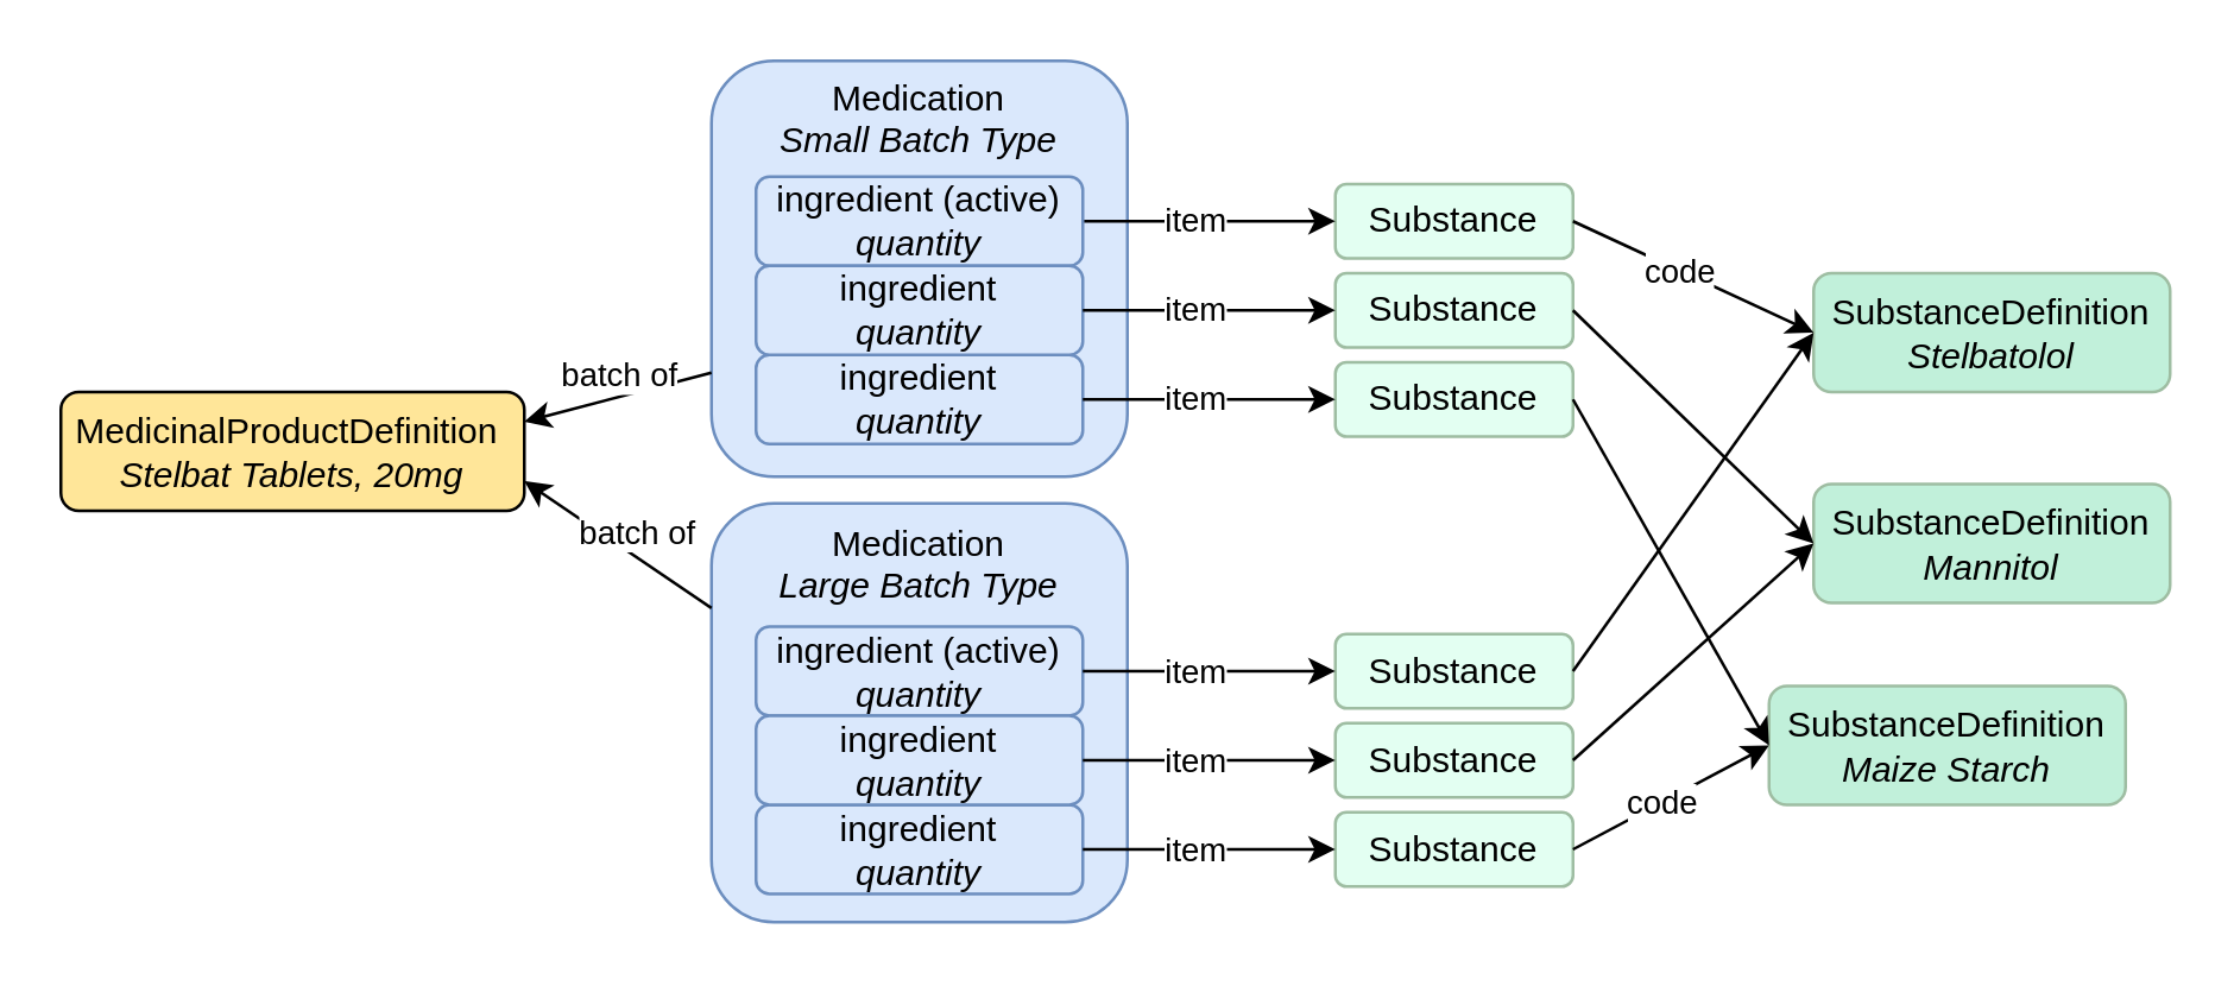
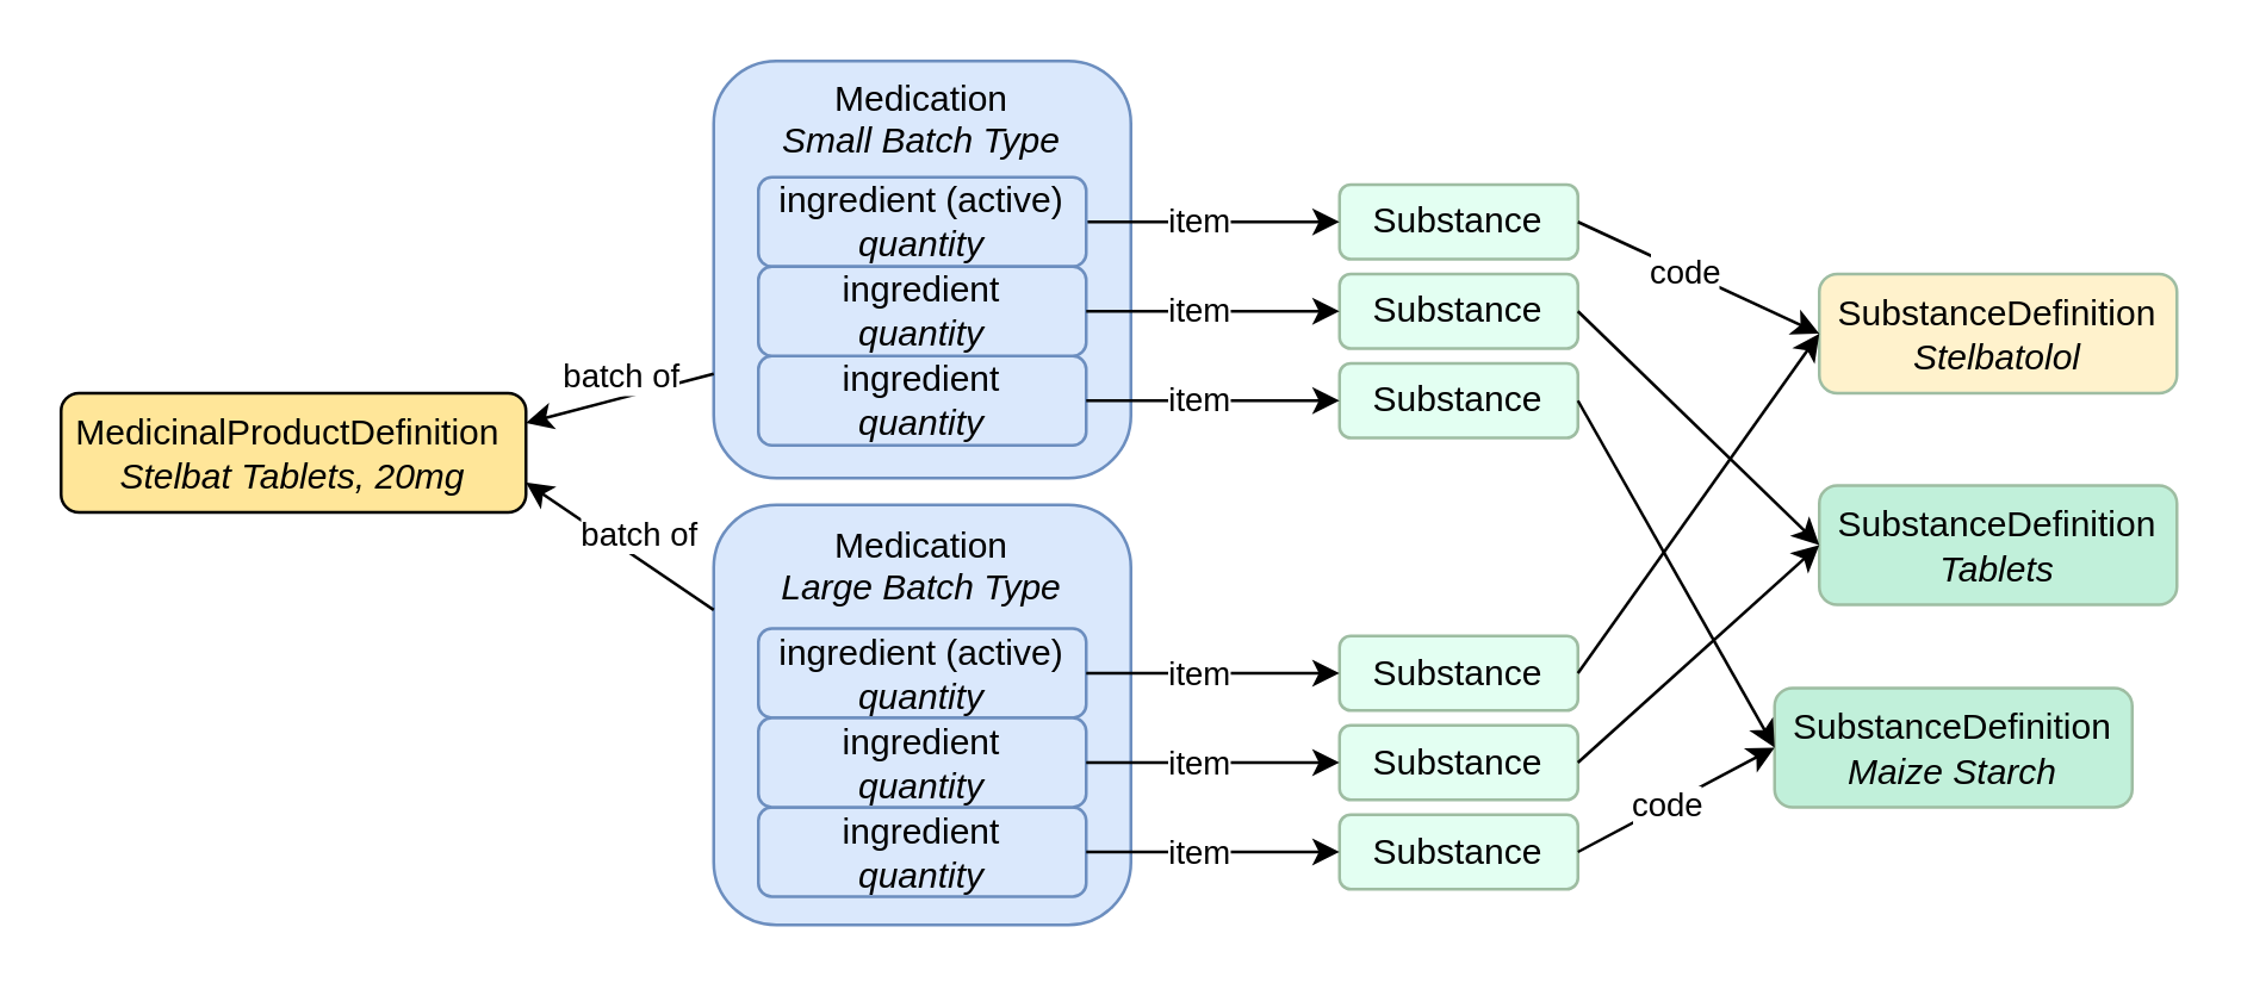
- <mxCell id="4" value="SubstanceDefinition&lt;br&gt;&lt;i style=&quot;border-color: var(--border-color);&quot;&gt;Stelbatolol&lt;/i&gt;" style="rounded=1;whiteSpace=wrap;html=1;fontSize=12;glass=0;strokeWidth=1;shadow=0;fillColor=#c1f0da;strokeColor=#9ebda2;" parent="1" vertex="1"><mxGeometry x="610" y="91.5" width="120" height="40" as="geometry" /></mxCell>
+ <mxCell id="4" value="SubstanceDefinition&lt;br&gt;&lt;i style=&quot;border-color: var(--border-color);&quot;&gt;Stelbatolol&lt;/i&gt;" style="rounded=1;whiteSpace=wrap;html=1;fontSize=12;glass=0;strokeWidth=1;shadow=0;fillColor=#fff2cc;strokeColor=#9ebda2;" parent="1" vertex="1"><mxGeometry x="610" y="91.5" width="120" height="40" as="geometry" /></mxCell>
- <mxCell id="3" value="SubstanceDefinition&lt;br&gt;&lt;i style=&quot;border-color: var(--border-color);&quot;&gt;Mannitol&lt;/i&gt;" style="rounded=1;whiteSpace=wrap;html=1;fontSize=12;glass=0;strokeWidth=1;shadow=0;fillColor=#c1f0da;strokeColor=#9ebda2;" parent="1" vertex="1"><mxGeometry x="610" y="162.5" width="120" height="40" as="geometry" /></mxCell>
+ <mxCell id="3" value="SubstanceDefinition&lt;br&gt;&lt;i style=&quot;border-color: var(--border-color);&quot;&gt;Tablets&lt;/i&gt;" style="rounded=1;whiteSpace=wrap;html=1;fontSize=12;glass=0;strokeWidth=1;shadow=0;fillColor=#c1f0da;strokeColor=#9ebda2;" parent="1" vertex="1"><mxGeometry x="610" y="162.5" width="120" height="40" as="geometry" /></mxCell>
